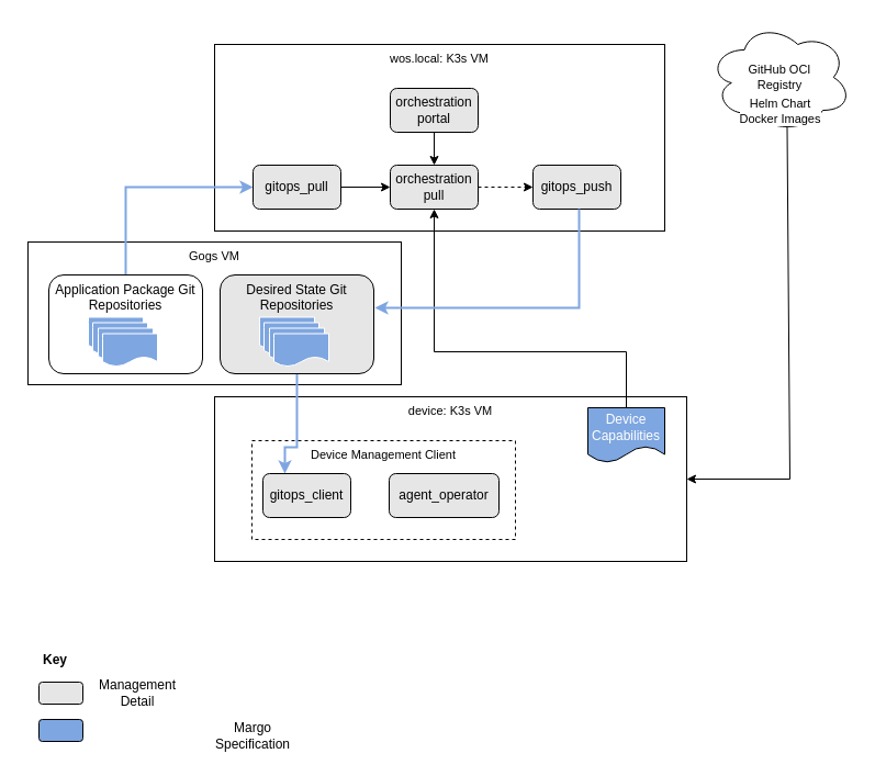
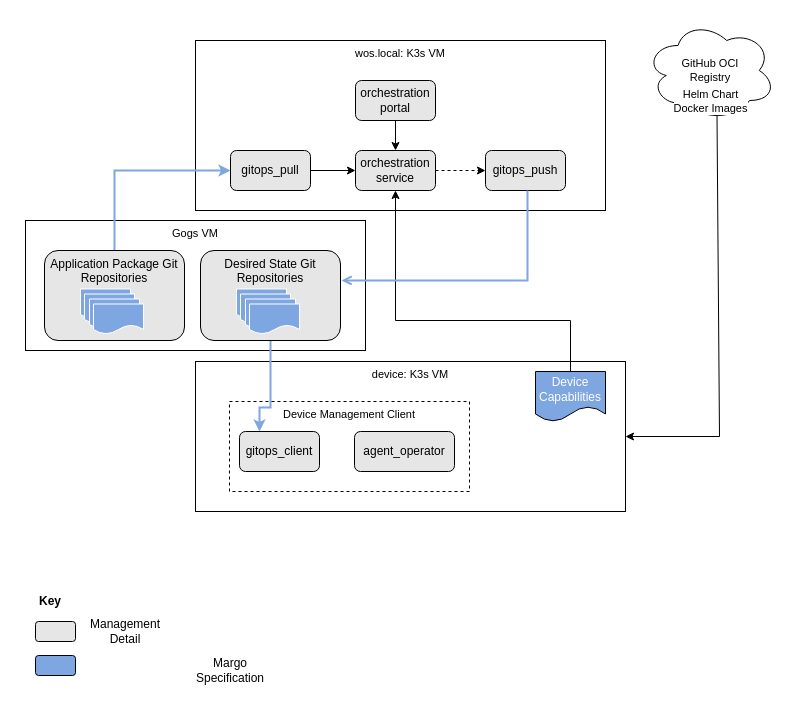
- <mxCell id="16" value="orchestration pull" style="rounded=1;whiteSpace=wrap;html=1;fillColor=#E6E6E6;" parent="1" vertex="1"><mxGeometry x="355" y="150" width="80" height="40" as="geometry" /></mxCell>
+ <mxCell id="16" value="orchestration service" style="rounded=1;whiteSpace=wrap;html=1;fillColor=#E6E6E6;" parent="1" vertex="1"><mxGeometry x="355" y="150" width="80" height="40" as="geometry" /></mxCell>
- <mxCell id="22" value="Application Package Git Repositories" style="rounded=1;whiteSpace=wrap;html=1;fillColor=#ffffff;verticalAlign=top;" parent="1" vertex="1"><mxGeometry x="44" y="250" width="140" height="90" as="geometry" /></mxCell>
+ <mxCell id="22" value="Application Package Git Repositories" style="rounded=1;whiteSpace=wrap;html=1;fillColor=#E6E6E6;verticalAlign=top;" parent="1" vertex="1"><mxGeometry x="44" y="250" width="140" height="90" as="geometry" /></mxCell>
- <mxCell id="39" style="edgeStyle=orthogonalEdgeStyle;rounded=0;orthogonalLoop=1;jettySize=auto;html=1;entryX=1.007;entryY=0.333;entryDx=0;entryDy=0;entryPerimeter=0;strokeColor=#7EA6E0;strokeWidth=2;" parent="1" source="19" target="28" edge="1"><mxGeometry relative="1" as="geometry"><Array as="points"><mxPoint x="527" y="280" /></Array></mxGeometry></mxCell>
+ <mxCell id="39" style="edgeStyle=orthogonalEdgeStyle;rounded=0;orthogonalLoop=1;jettySize=auto;html=1;entryX=1.007;entryY=0.333;entryDx=0;entryDy=0;entryPerimeter=0;strokeColor=#7EA6E0;strokeWidth=2;endArrow=open;" parent="1" source="19" target="28" edge="1"><mxGeometry relative="1" as="geometry"><Array as="points"><mxPoint x="527" y="280" /></Array></mxGeometry></mxCell>
